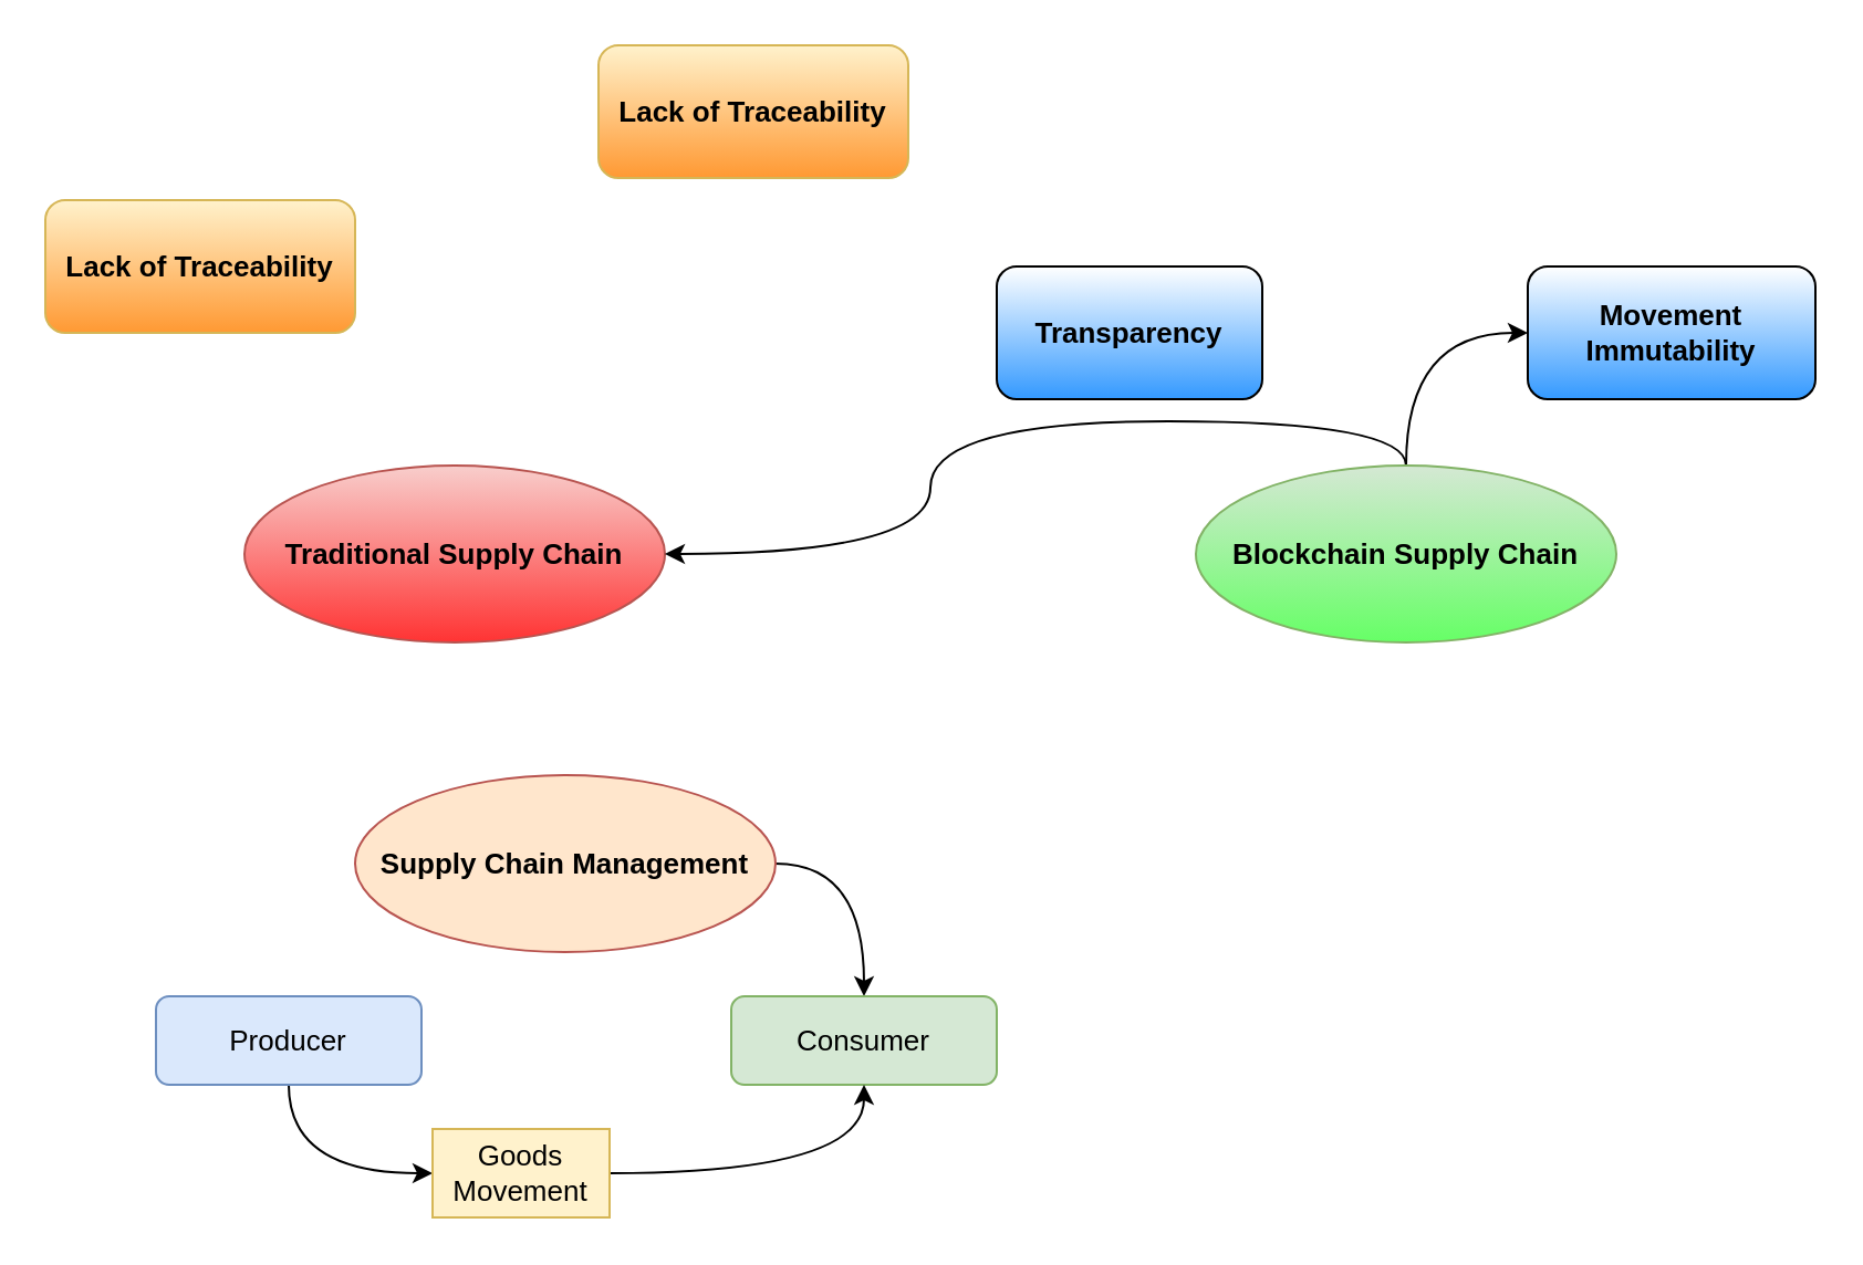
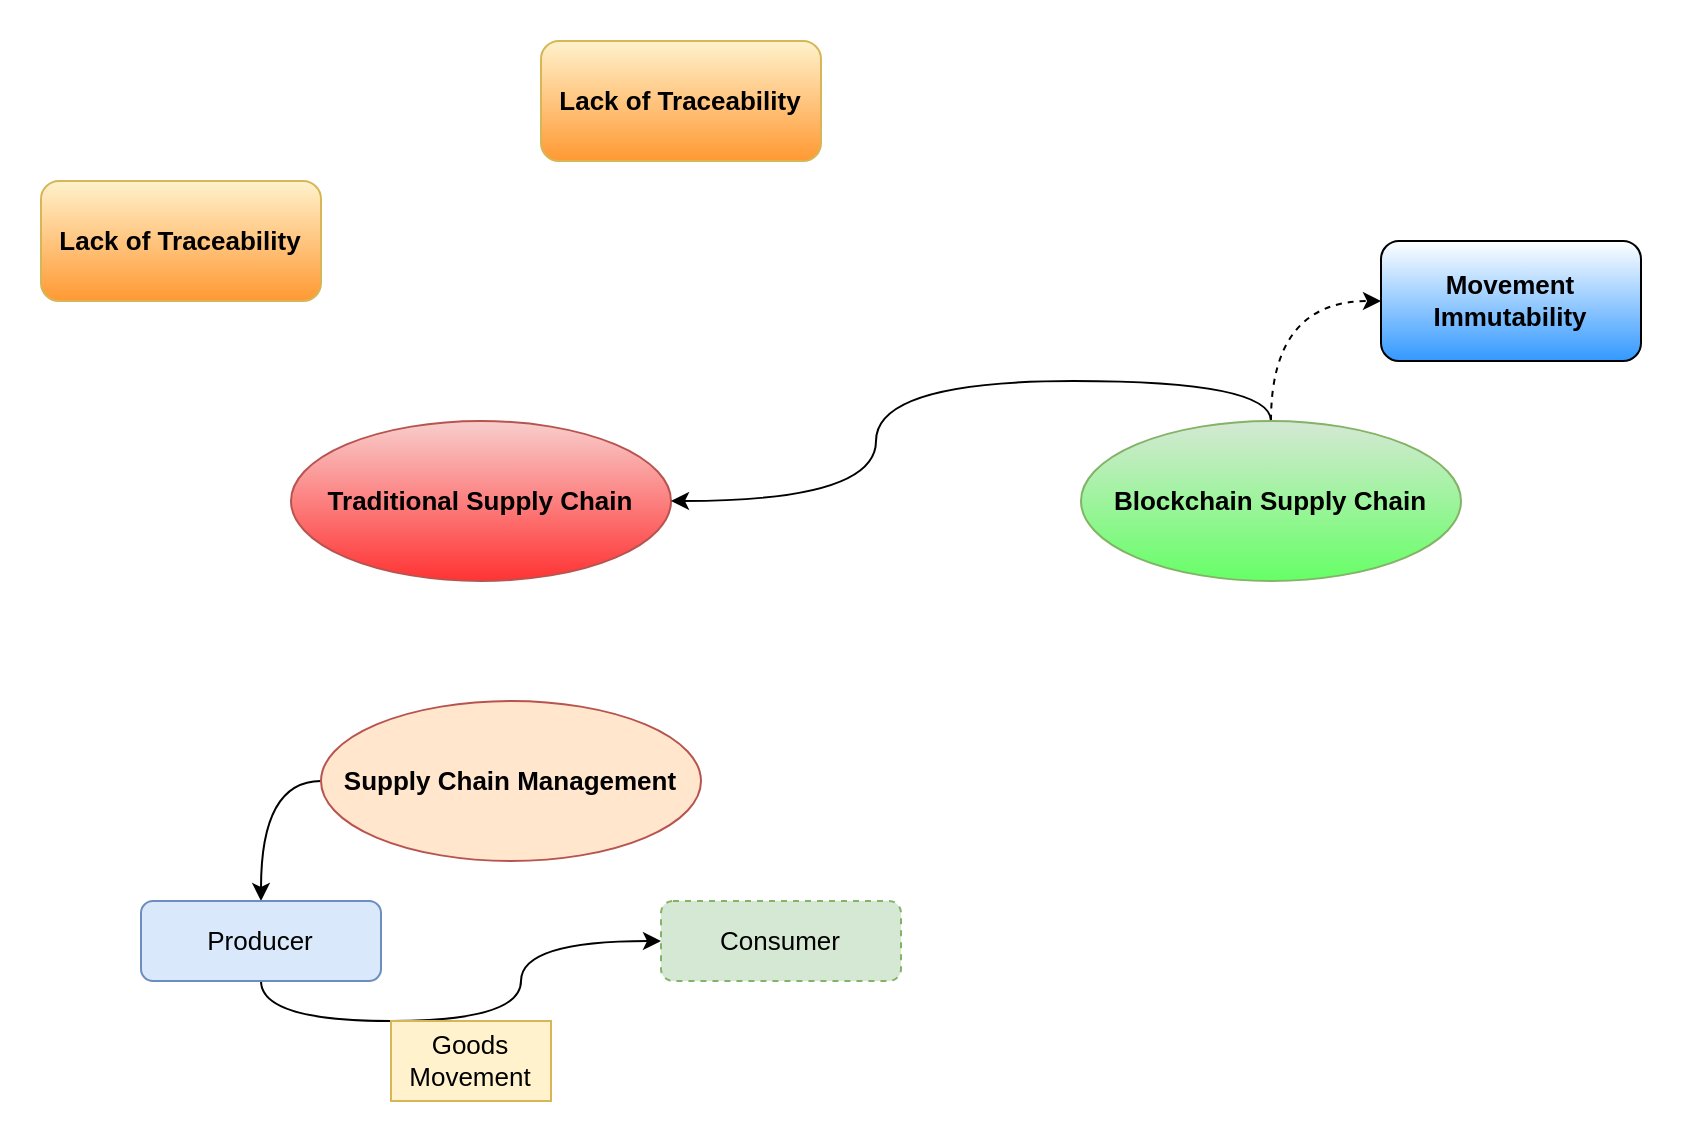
- <mxCell id="14" value="&lt;b&gt;Transparency&lt;/b&gt;" style="rounded=1;whiteSpace=wrap;html=1;fontSize=13;gradientColor=#3399FF;" vertex="1" parent="1"><mxGeometry x="450" y="120" width="120" height="60" as="geometry" /></mxCell>
- <mxCell id="12" style="edgeStyle=orthogonalEdgeStyle;curved=1;orthogonalLoop=1;jettySize=auto;html=1;exitX=0.5;exitY=0;exitDx=0;exitDy=0;entryX=0;entryY=0.5;entryDx=0;entryDy=0;fontSize=13;" edge="1" parent="1" source="13" target="15"><mxGeometry relative="1" as="geometry" /></mxCell>
+ <mxCell id="12" style="edgeStyle=orthogonalEdgeStyle;curved=1;orthogonalLoop=1;jettySize=auto;html=1;exitX=0.5;exitY=0;exitDx=0;exitDy=0;entryX=0;entryY=0.5;entryDx=0;entryDy=0;fontSize=13;dashed=1;" edge="1" parent="1" source="13" target="15"><mxGeometry relative="1" as="geometry" /></mxCell>
- <mxCell id="2" value="&lt;b&gt;&lt;font style=&quot;font-size: 13px&quot;&gt;Traditional Supply Chain&lt;/font&gt;&lt;/b&gt;" style="ellipse;whiteSpace=wrap;html=1;fillColor=#f8cecc;strokeColor=#b85450;gradientColor=#FF3333;" vertex="1" parent="1"><mxGeometry x="110" y="210" width="190" height="80" as="geometry" /></mxCell>
+ <mxCell id="2" value="&lt;b&gt;&lt;font style=&quot;font-size: 13px&quot;&gt;Traditional Supply Chain&lt;/font&gt;&lt;/b&gt;" style="ellipse;whiteSpace=wrap;html=1;fillColor=#f8cecc;strokeColor=#b85450;gradientColor=#FF3333;" vertex="1" parent="1"><mxGeometry x="145" y="210" width="190" height="80" as="geometry" /></mxCell>
- <mxCell id="4" style="edgeStyle=orthogonalEdgeStyle;curved=1;orthogonalLoop=1;jettySize=auto;html=1;exitX=1;exitY=0.5;exitDx=0;exitDy=0;fontSize=13;" edge="1" parent="1" source="5" target="8"><mxGeometry relative="1" as="geometry" /></mxCell>
+ <mxCell id="3" style="edgeStyle=orthogonalEdgeStyle;curved=1;orthogonalLoop=1;jettySize=auto;html=1;exitX=0;exitY=0.5;exitDx=0;exitDy=0;entryX=0.5;entryY=0;entryDx=0;entryDy=0;fontSize=13;" edge="1" parent="1" source="5" target="7"><mxGeometry relative="1" as="geometry" /></mxCell>
- <mxCell id="8" value="Consumer" style="rounded=1;whiteSpace=wrap;html=1;fontSize=13;fillColor=#d5e8d4;strokeColor=#82b366;" vertex="1" parent="1"><mxGeometry x="330" y="450" width="120" height="40" as="geometry" /></mxCell>
+ <mxCell id="8" value="Consumer" style="rounded=1;whiteSpace=wrap;html=1;fontSize=13;fillColor=#d5e8d4;strokeColor=#82b366;dashed=1;" vertex="1" parent="1"><mxGeometry x="330" y="450" width="120" height="40" as="geometry" /></mxCell>
- <mxCell id="6" style="edgeStyle=orthogonalEdgeStyle;curved=1;orthogonalLoop=1;jettySize=auto;html=1;exitX=0.5;exitY=1;exitDx=0;exitDy=0;entryX=0;entryY=0.5;entryDx=0;entryDy=0;fontSize=13;" edge="1" parent="1" source="7" target="10"><mxGeometry relative="1" as="geometry" /></mxCell>
+ <mxCell id="6" style="edgeStyle=orthogonalEdgeStyle;curved=1;orthogonalLoop=1;jettySize=auto;html=1;exitX=0.5;exitY=1;exitDx=0;exitDy=0;fontSize=13;" edge="1" parent="1" source="7" target="8"><mxGeometry relative="1" as="geometry" /></mxCell>
- <mxCell id="9" style="edgeStyle=orthogonalEdgeStyle;curved=1;orthogonalLoop=1;jettySize=auto;html=1;exitX=1;exitY=0.5;exitDx=0;exitDy=0;fontSize=13;" edge="1" parent="1" source="10" target="8"><mxGeometry relative="1" as="geometry" /></mxCell>
